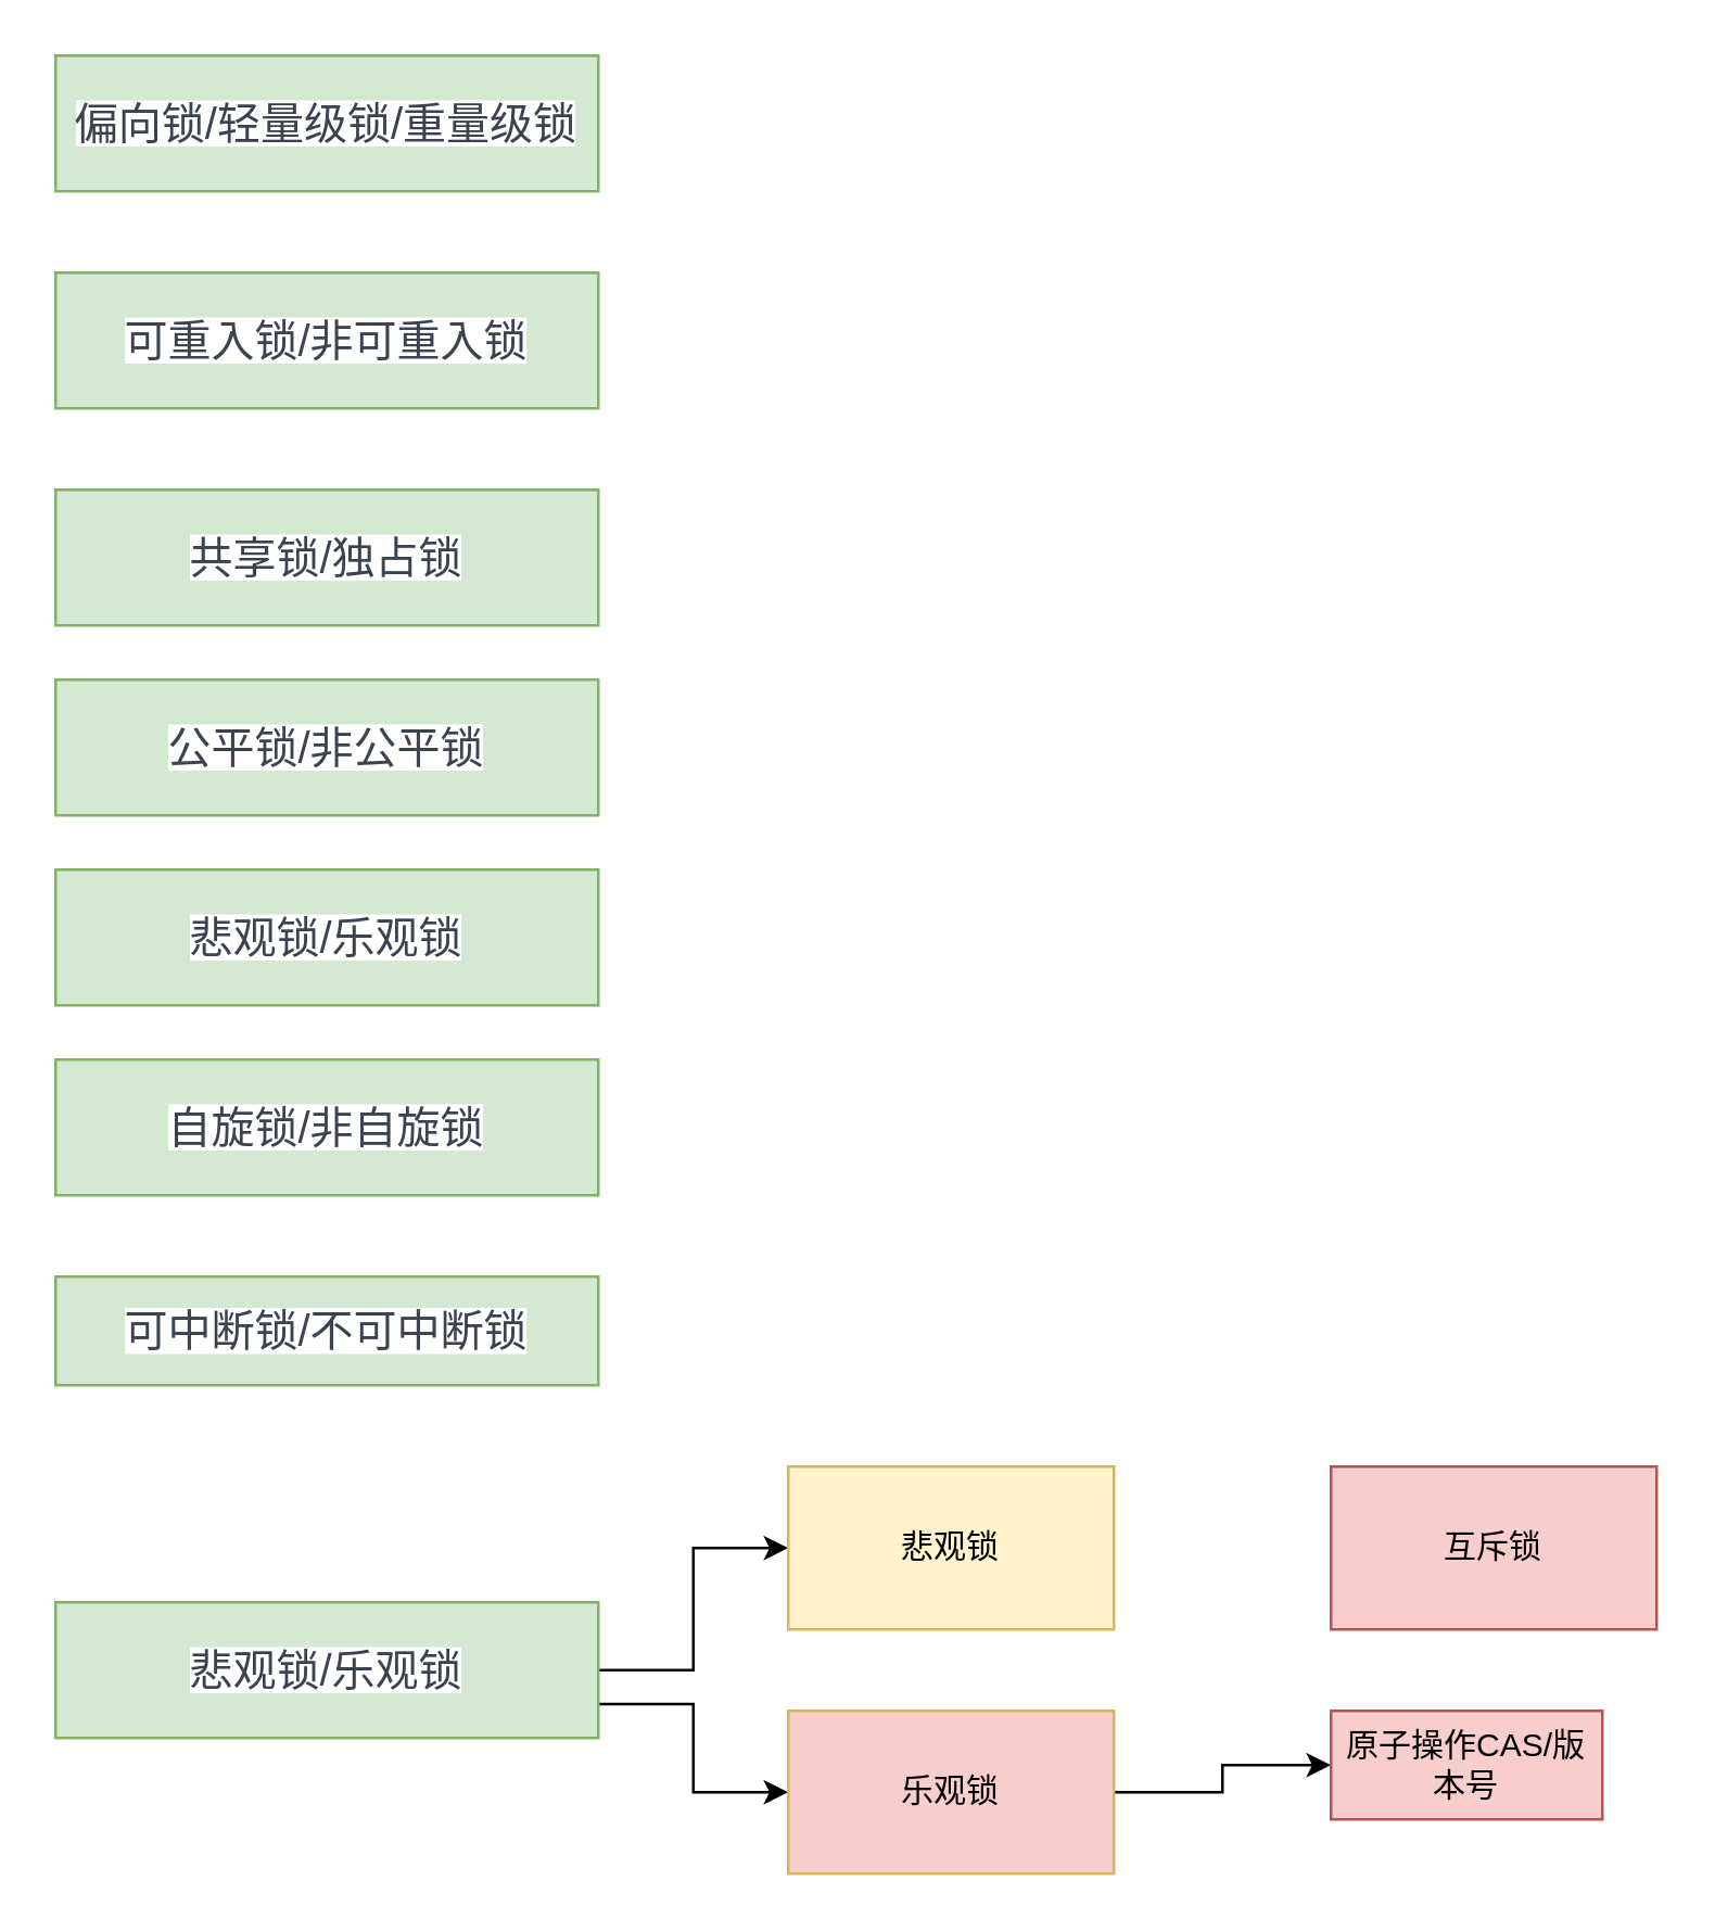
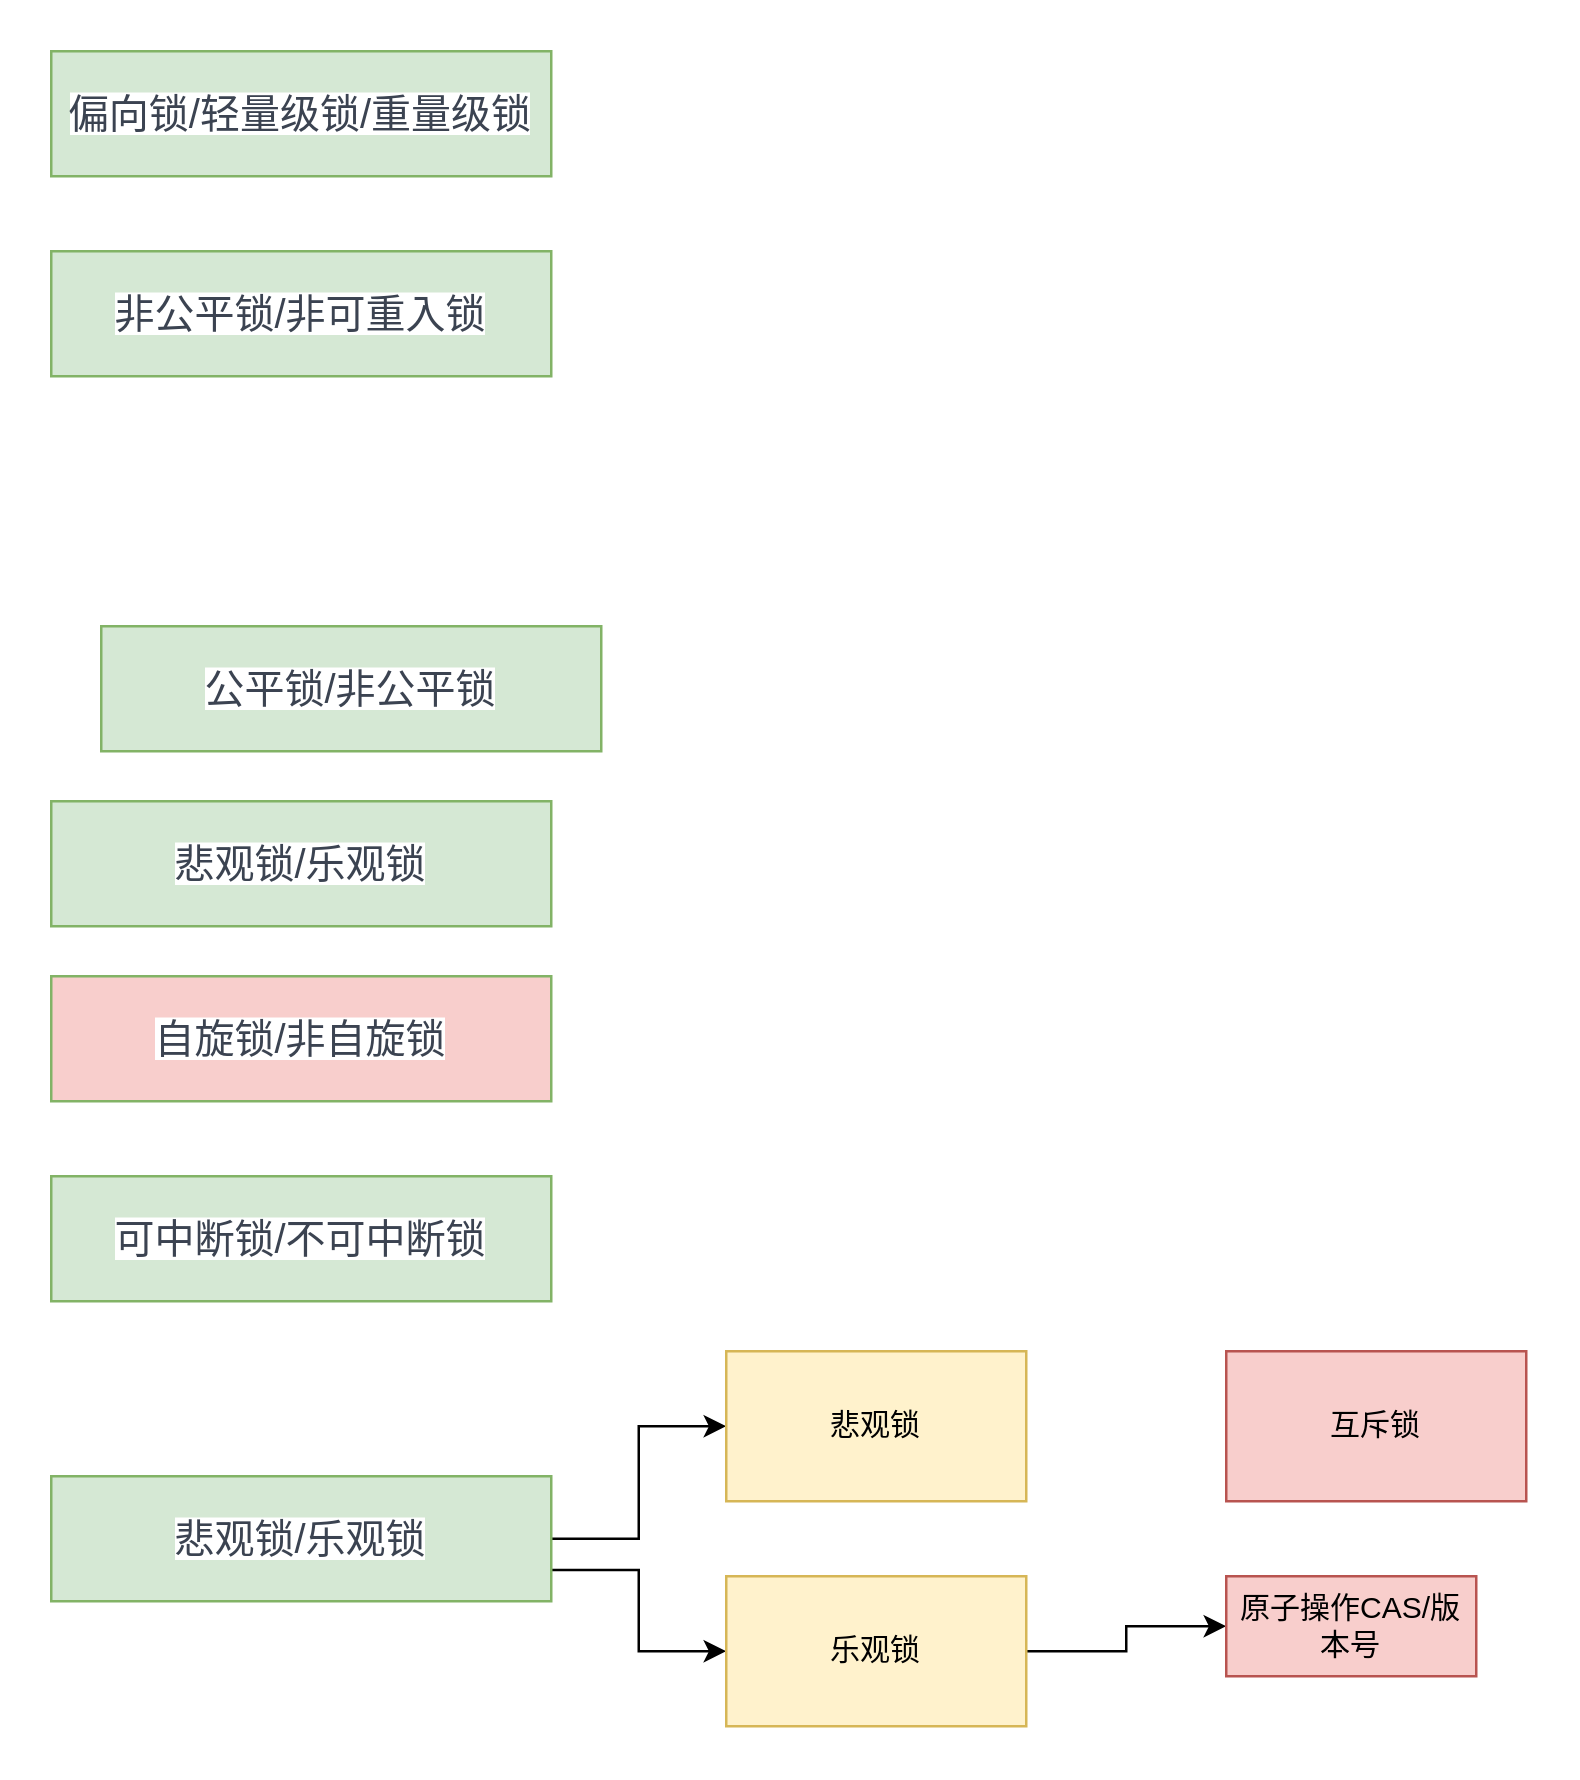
- <mxCell id="3" value="&lt;span style=&quot;color: rgb(59 , 67 , 81) ; font-family: sans-serif ; font-size: 16px ; text-align: left ; background-color: rgb(255 , 255 , 255)&quot;&gt;可重入锁/非可重入锁&lt;/span&gt;" style="rounded=0;whiteSpace=wrap;html=1;fillColor=#d5e8d4;strokeColor=#82b366;" parent="1" vertex="1"><mxGeometry x="20" y="100" width="200" height="50" as="geometry" /></mxCell>
+ <mxCell id="3" value="&lt;span style=&quot;color: rgb(59 , 67 , 81) ; font-family: sans-serif ; font-size: 16px ; text-align: left ; background-color: rgb(255 , 255 , 255)&quot;&gt;非公平锁/非可重入锁&lt;/span&gt;" style="rounded=0;whiteSpace=wrap;html=1;fillColor=#d5e8d4;strokeColor=#82b366;" parent="1" vertex="1"><mxGeometry x="20" y="100" width="200" height="50" as="geometry" /></mxCell>
- <mxCell id="4" value="&lt;span style=&quot;color: rgb(59 , 67 , 81) ; font-family: sans-serif ; font-size: 16px ; text-align: left ; background-color: rgb(255 , 255 , 255)&quot;&gt;共享锁/独占锁&lt;/span&gt;" style="rounded=0;whiteSpace=wrap;html=1;fillColor=#d5e8d4;strokeColor=#82b366;" parent="1" vertex="1"><mxGeometry x="20" y="180" width="200" height="50" as="geometry" /></mxCell>
- <mxCell id="5" value="&lt;span style=&quot;color: rgb(59 , 67 , 81) ; font-family: sans-serif ; font-size: 16px ; text-align: left ; background-color: rgb(255 , 255 , 255)&quot;&gt;公平锁/非公平锁&lt;/span&gt;" style="rounded=0;whiteSpace=wrap;html=1;fillColor=#d5e8d4;strokeColor=#82b366;" parent="1" vertex="1"><mxGeometry x="20" y="250" width="200" height="50" as="geometry" /></mxCell>
+ <mxCell id="5" value="&lt;span style=&quot;color: rgb(59 , 67 , 81) ; font-family: sans-serif ; font-size: 16px ; text-align: left ; background-color: rgb(255 , 255 , 255)&quot;&gt;公平锁/非公平锁&lt;/span&gt;" style="rounded=0;whiteSpace=wrap;html=1;fillColor=#d5e8d4;strokeColor=#82b366;" parent="1" vertex="1"><mxGeometry x="40" y="250" width="200" height="50" as="geometry" /></mxCell>
- <mxCell id="7" value="&lt;div&gt;&lt;span style=&quot;color: rgb(59 , 67 , 81) ; font-family: sans-serif ; font-size: 16px ; text-align: left ; background-color: rgb(255 , 255 , 255)&quot;&gt;自旋锁/非自旋锁&lt;/span&gt;&lt;font color=&quot;#3b4351&quot; face=&quot;sans-serif&quot;&gt;&lt;span style=&quot;font-size: 16px&quot;&gt;&lt;br&gt;&lt;/span&gt;&lt;/font&gt;&lt;/div&gt;" style="rounded=0;whiteSpace=wrap;html=1;fillColor=#d5e8d4;strokeColor=#82b366;" parent="1" vertex="1"><mxGeometry x="20" y="390" width="200" height="50" as="geometry" /></mxCell>
+ <mxCell id="7" value="&lt;div&gt;&lt;span style=&quot;color: rgb(59 , 67 , 81) ; font-family: sans-serif ; font-size: 16px ; text-align: left ; background-color: rgb(255 , 255 , 255)&quot;&gt;自旋锁/非自旋锁&lt;/span&gt;&lt;font color=&quot;#3b4351&quot; face=&quot;sans-serif&quot;&gt;&lt;span style=&quot;font-size: 16px&quot;&gt;&lt;br&gt;&lt;/span&gt;&lt;/font&gt;&lt;/div&gt;" style="rounded=0;whiteSpace=wrap;html=1;fillColor=#f8cecc;strokeColor=#82b366;" parent="1" vertex="1"><mxGeometry x="20" y="390" width="200" height="50" as="geometry" /></mxCell>
- <mxCell id="8" value="&lt;div&gt;&lt;span style=&quot;color: rgb(59 , 67 , 81) ; font-family: sans-serif ; font-size: 16px ; text-align: left ; background-color: rgb(255 , 255 , 255)&quot;&gt;可中断锁/不可中断锁&lt;/span&gt;&lt;font color=&quot;#3b4351&quot; face=&quot;sans-serif&quot;&gt;&lt;span style=&quot;font-size: 16px&quot;&gt;&lt;br&gt;&lt;/span&gt;&lt;/font&gt;&lt;/div&gt;" style="rounded=0;whiteSpace=wrap;html=1;fillColor=#d5e8d4;strokeColor=#82b366;" parent="1" vertex="1"><mxGeometry x="20" y="470" width="200" height="40" as="geometry" /></mxCell>
+ <mxCell id="8" value="&lt;div&gt;&lt;span style=&quot;color: rgb(59 , 67 , 81) ; font-family: sans-serif ; font-size: 16px ; text-align: left ; background-color: rgb(255 , 255 , 255)&quot;&gt;可中断锁/不可中断锁&lt;/span&gt;&lt;font color=&quot;#3b4351&quot; face=&quot;sans-serif&quot;&gt;&lt;span style=&quot;font-size: 16px&quot;&gt;&lt;br&gt;&lt;/span&gt;&lt;/font&gt;&lt;/div&gt;" style="rounded=0;whiteSpace=wrap;html=1;fillColor=#d5e8d4;strokeColor=#82b366;" parent="1" vertex="1"><mxGeometry x="20" y="470" width="200" height="50" as="geometry" /></mxCell>
- <mxCell id="14" value="乐观锁" style="whiteSpace=wrap;html=1;fillColor=#f8cecc;strokeColor=#d6b656;rounded=0;" parent="1" vertex="1"><mxGeometry x="290" y="630" width="120" height="60" as="geometry" /></mxCell>
+ <mxCell id="14" value="乐观锁" style="whiteSpace=wrap;html=1;fillColor=#fff2cc;strokeColor=#d6b656;rounded=0;" parent="1" vertex="1"><mxGeometry x="290" y="630" width="120" height="60" as="geometry" /></mxCell>
